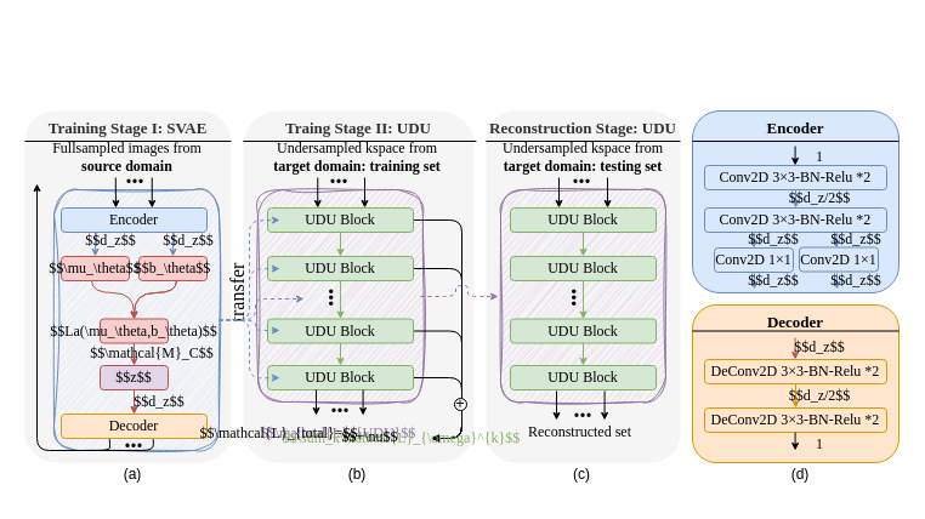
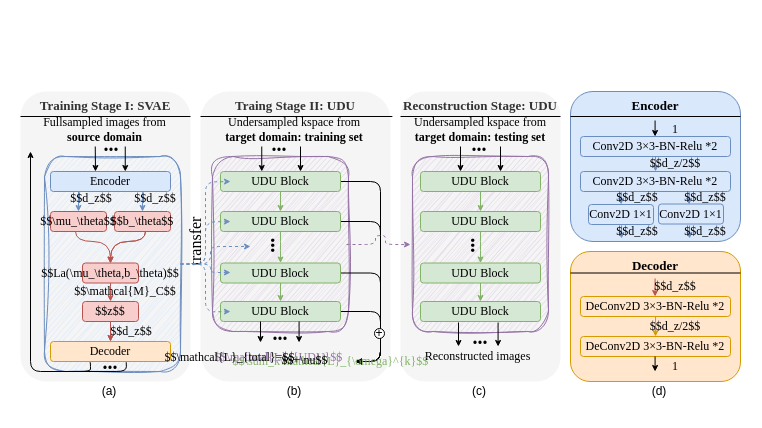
- <mxCell id="22" value="$$z$$" style="rounded=1;whiteSpace=wrap;html=1;fontFamily=Times New Roman;fillColor=#e1d5e7;strokeColor=#b85450;" parent="1" vertex="1"><mxGeometry x="82" y="301" width="56" height="20" as="geometry" /></mxCell>
+ <mxCell id="22" value="$$z$$" style="rounded=1;whiteSpace=wrap;html=1;fontFamily=Times New Roman;fillColor=#f8cecc;strokeColor=#b85450;" parent="1" vertex="1"><mxGeometry x="82" y="301" width="56" height="20" as="geometry" /></mxCell>
- <mxCell id="57" value="Reconstructed set" style="text;html=1;strokeColor=none;fillColor=none;align=center;verticalAlign=middle;whiteSpace=wrap;rounded=0;fontSize=12;fontFamily=Times New Roman;" parent="1" vertex="1"><mxGeometry x="421" y="345.54" width="112.5" height="20" as="geometry" /></mxCell>
+ <mxCell id="57" value="Reconstructed images" style="text;html=1;strokeColor=none;fillColor=none;align=center;verticalAlign=middle;whiteSpace=wrap;rounded=0;fontSize=12;fontFamily=Times New Roman;" parent="1" vertex="1"><mxGeometry x="421" y="345.54" width="112.5" height="20" as="geometry" /></mxCell>
